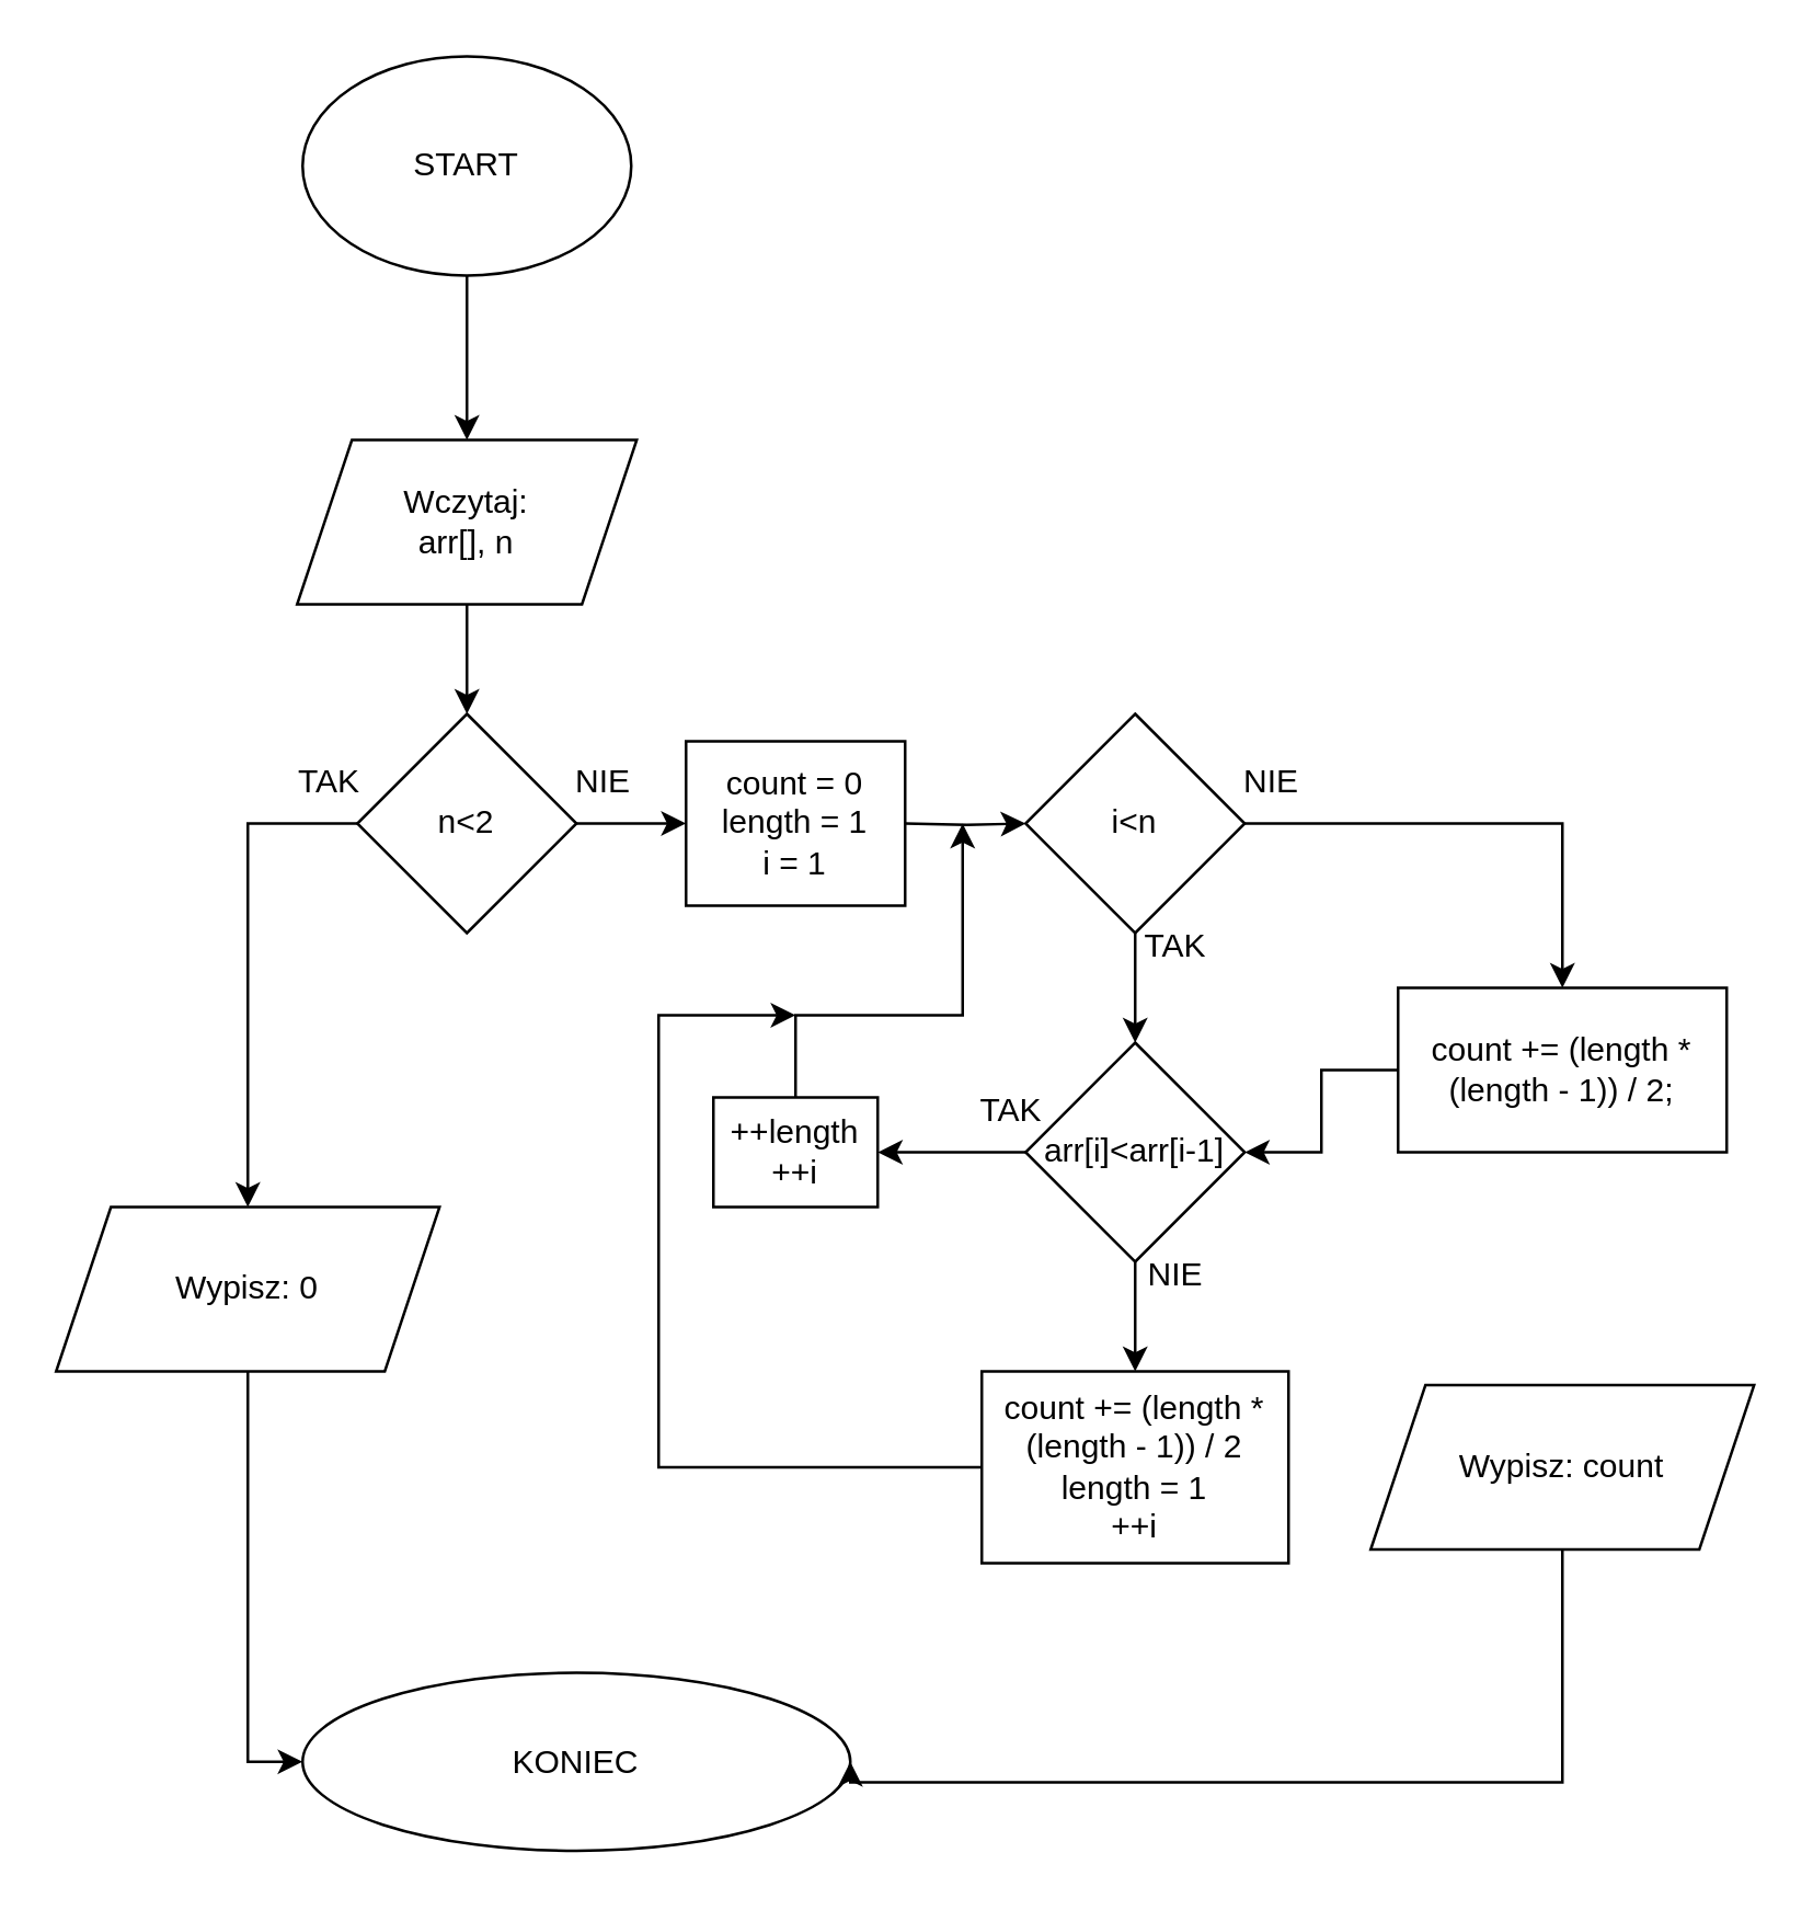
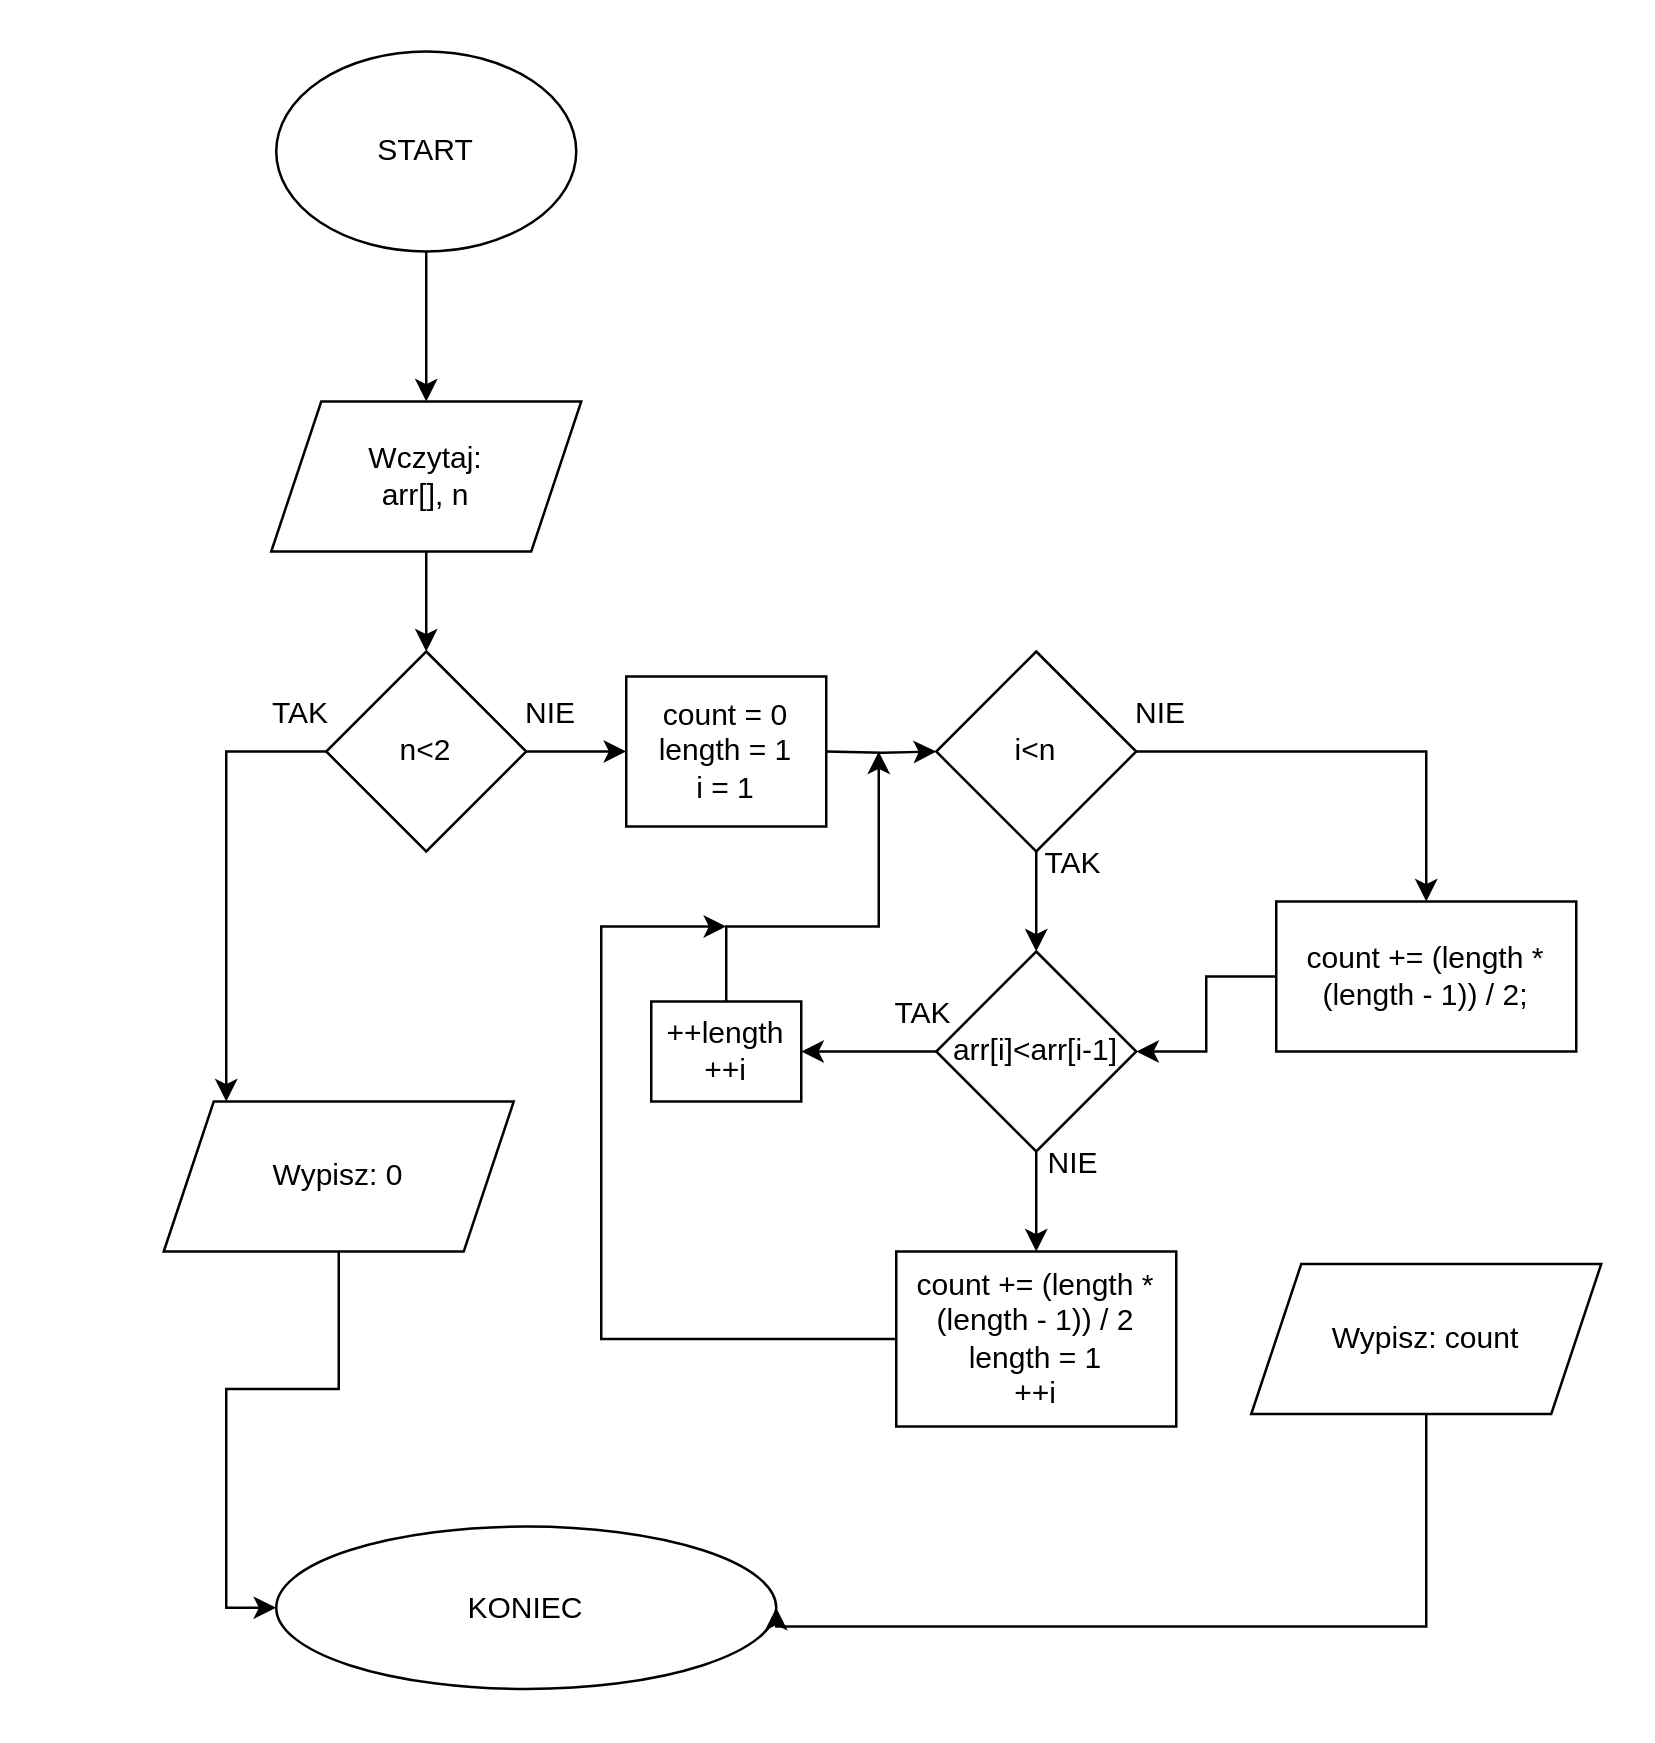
- <mxCell id="13" value="Wypisz: 0" style="shape=parallelogram;perimeter=parallelogramPerimeter;whiteSpace=wrap;html=1;fixedSize=1;" vertex="1" parent="1"><mxGeometry x="20" y="440" width="140" height="60" as="geometry" /></mxCell>
+ <mxCell id="13" value="Wypisz: 0" style="shape=parallelogram;perimeter=parallelogramPerimeter;whiteSpace=wrap;html=1;fixedSize=1;" vertex="1" parent="1"><mxGeometry x="65" y="440" width="140" height="60" as="geometry" /></mxCell>
